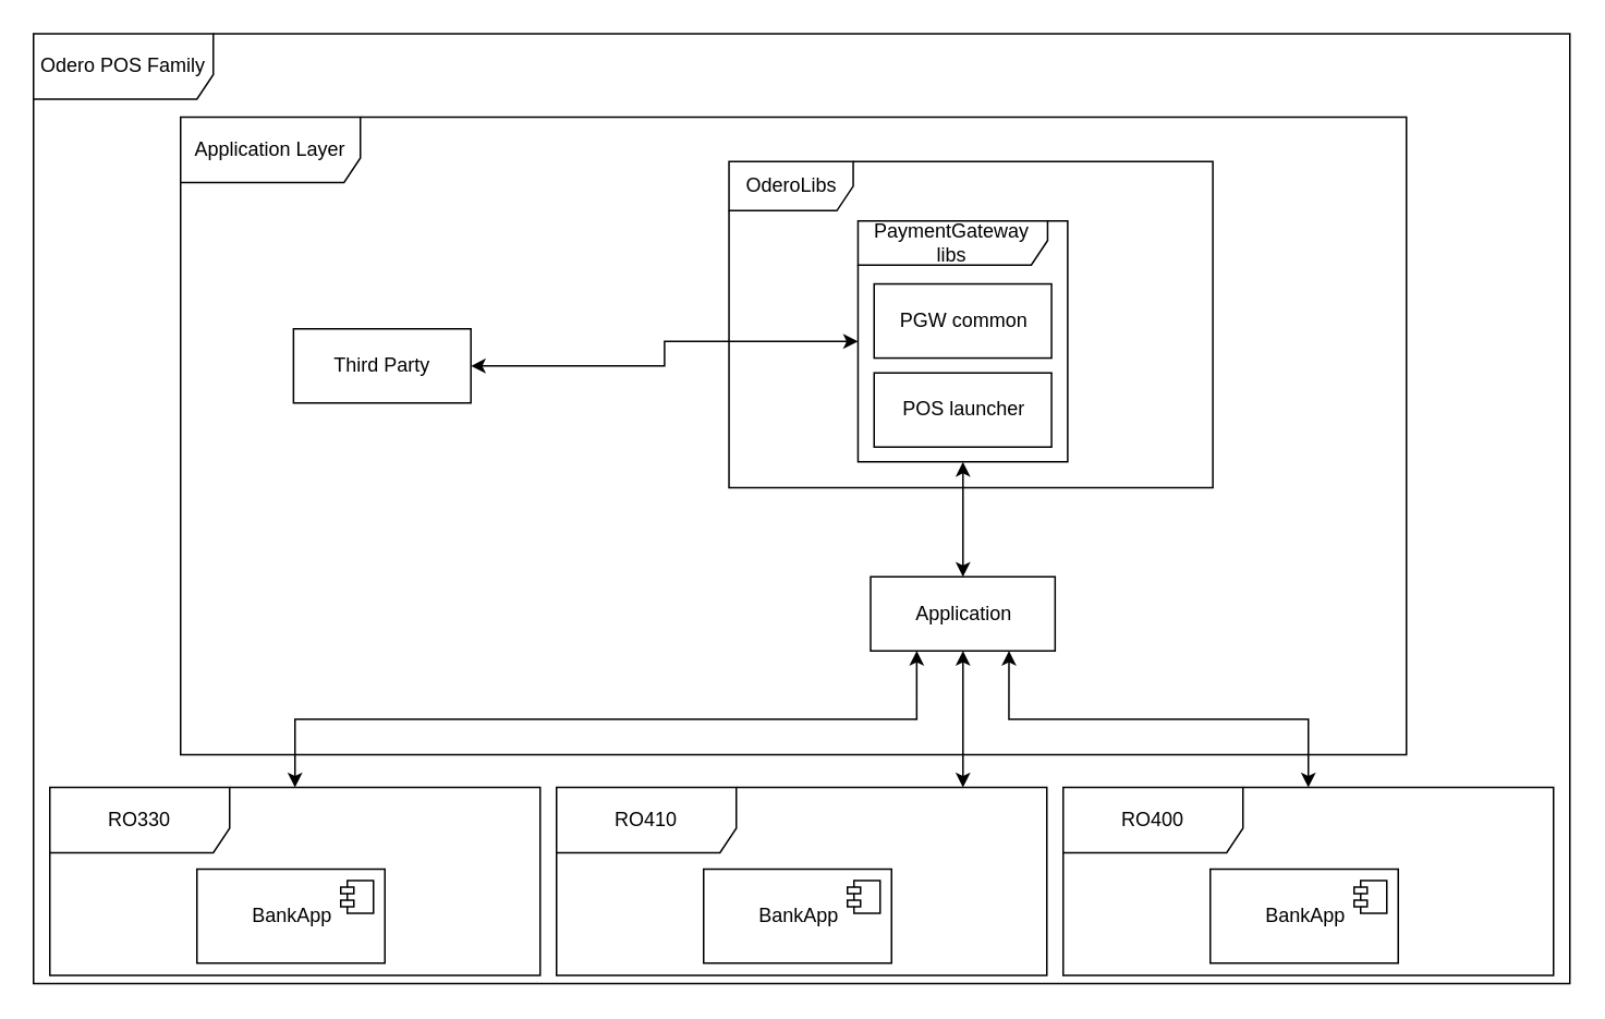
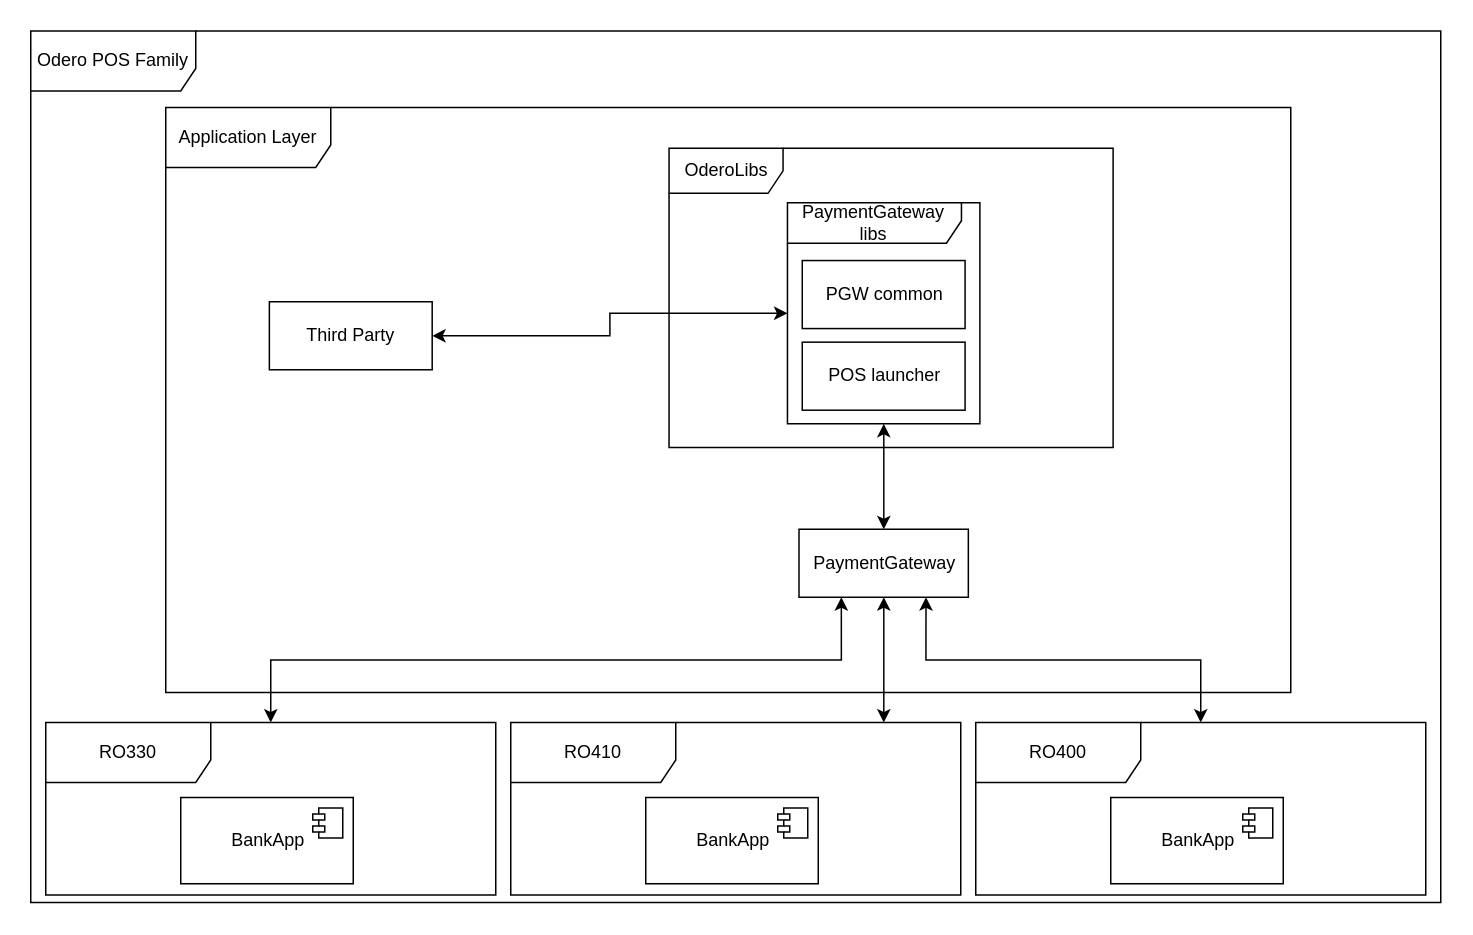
- <mxCell id="25" value="Application" style="html=1;" vertex="1" parent="15"><mxGeometry x="422.17" y="281.16" width="112.89" height="45.35" as="geometry" /></mxCell>
+ <mxCell id="25" value="PaymentGateway" style="html=1;" vertex="1" parent="15"><mxGeometry x="422.17" y="281.16" width="112.89" height="45.35" as="geometry" /></mxCell>
